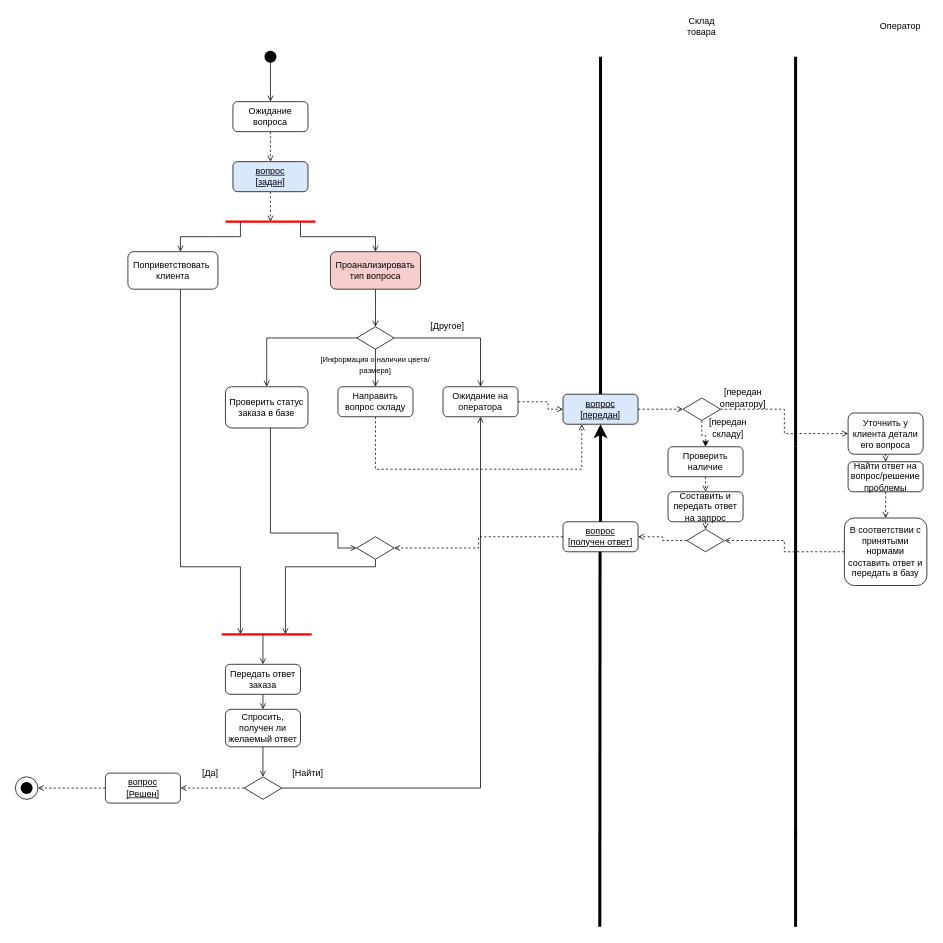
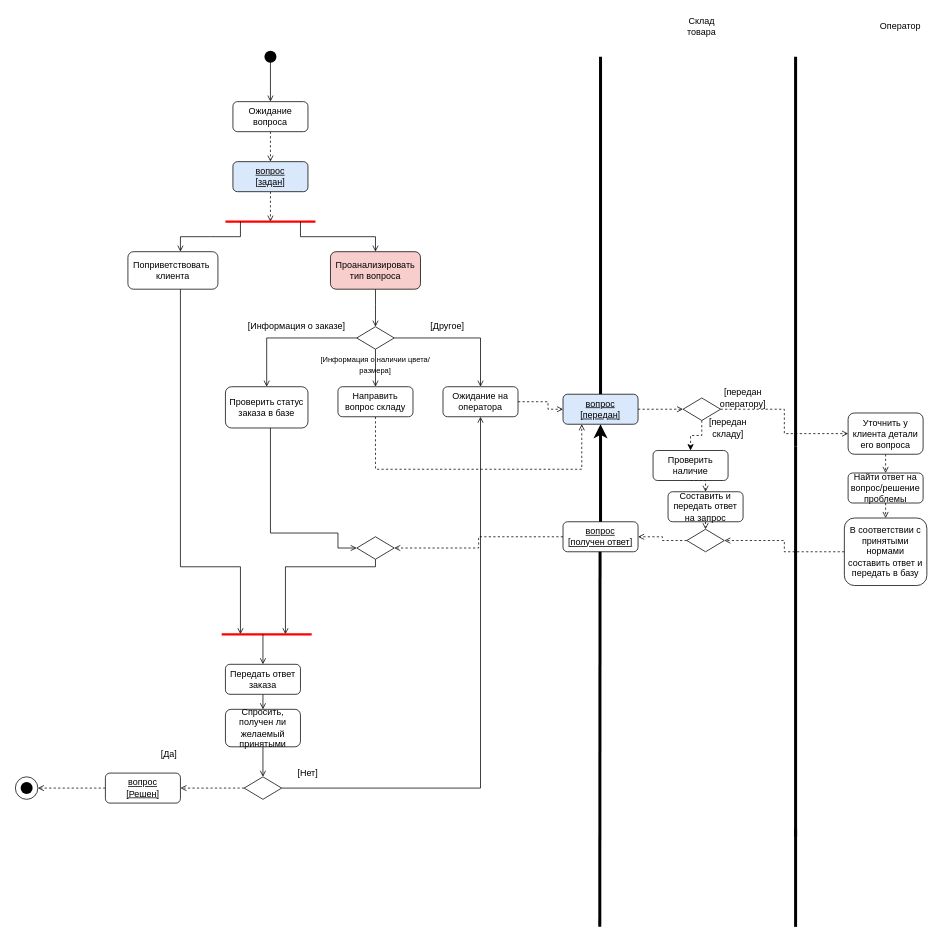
+ <mxCell id="19" value="[Информация о заказе]" style="text;html=1;strokeColor=none;fillColor=none;align=center;verticalAlign=middle;whiteSpace=wrap;rounded=0;" vertex="1" parent="1"><mxGeometry x="320" y="425" width="150" height="20" as="geometry" /></mxCell>
- <mxCell id="37" value="Проверить наличие" style="rounded=1;whiteSpace=wrap;html=1;" vertex="1" parent="1"><mxGeometry x="890" y="595" width="100" height="40" as="geometry" /></mxCell>
+ <mxCell id="37" value="Проверить наличие" style="rounded=1;whiteSpace=wrap;html=1;" vertex="1" parent="1"><mxGeometry x="870" y="600" width="100" height="40" as="geometry" /></mxCell>
- <mxCell id="67" value="Найти ответ на вопрос/решение проблемы" style="rounded=1;whiteSpace=wrap;html=1;" vertex="1" parent="1"><mxGeometry x="1130" y="615" width="100" height="40" as="geometry" /></mxCell>
+ <mxCell id="67" value="Найти ответ на вопрос/решение проблемы" style="rounded=1;whiteSpace=wrap;html=1;" vertex="1" parent="1"><mxGeometry x="1130" y="630" width="100" height="40" as="geometry" /></mxCell>
- <mxCell id="54" value="Спросить, получен ли желаемый ответ" style="rounded=1;whiteSpace=wrap;html=1;" vertex="1" parent="1"><mxGeometry x="300" y="945" width="100" height="50" as="geometry" /></mxCell>
+ <mxCell id="54" value="Спросить, получен ли желаемый принятыми" style="rounded=1;whiteSpace=wrap;html=1;" vertex="1" parent="1"><mxGeometry x="300" y="945" width="100" height="50" as="geometry" /></mxCell>
- <mxCell id="61" value="[Да]" style="text;html=1;strokeColor=none;fillColor=none;align=center;verticalAlign=middle;whiteSpace=wrap;rounded=0;" vertex="1" parent="1"><mxGeometry x="250" y="1015" width="60" height="30" as="geometry" /></mxCell>
+ <mxCell id="61" value="[Да]" style="text;html=1;strokeColor=none;fillColor=none;align=center;verticalAlign=middle;whiteSpace=wrap;rounded=0;" vertex="1" parent="1"><mxGeometry x="195" y="990" width="60" height="30" as="geometry" /></mxCell>
- <mxCell id="62" value="[Найти]" style="text;html=1;strokeColor=none;fillColor=none;align=center;verticalAlign=middle;whiteSpace=wrap;rounded=0;" vertex="1" parent="1"><mxGeometry x="380" y="1015" width="60" height="30" as="geometry" /></mxCell>
+ <mxCell id="62" value="[Нет]" style="text;html=1;strokeColor=none;fillColor=none;align=center;verticalAlign=middle;whiteSpace=wrap;rounded=0;" vertex="1" parent="1"><mxGeometry x="380" y="1015" width="60" height="30" as="geometry" /></mxCell>
